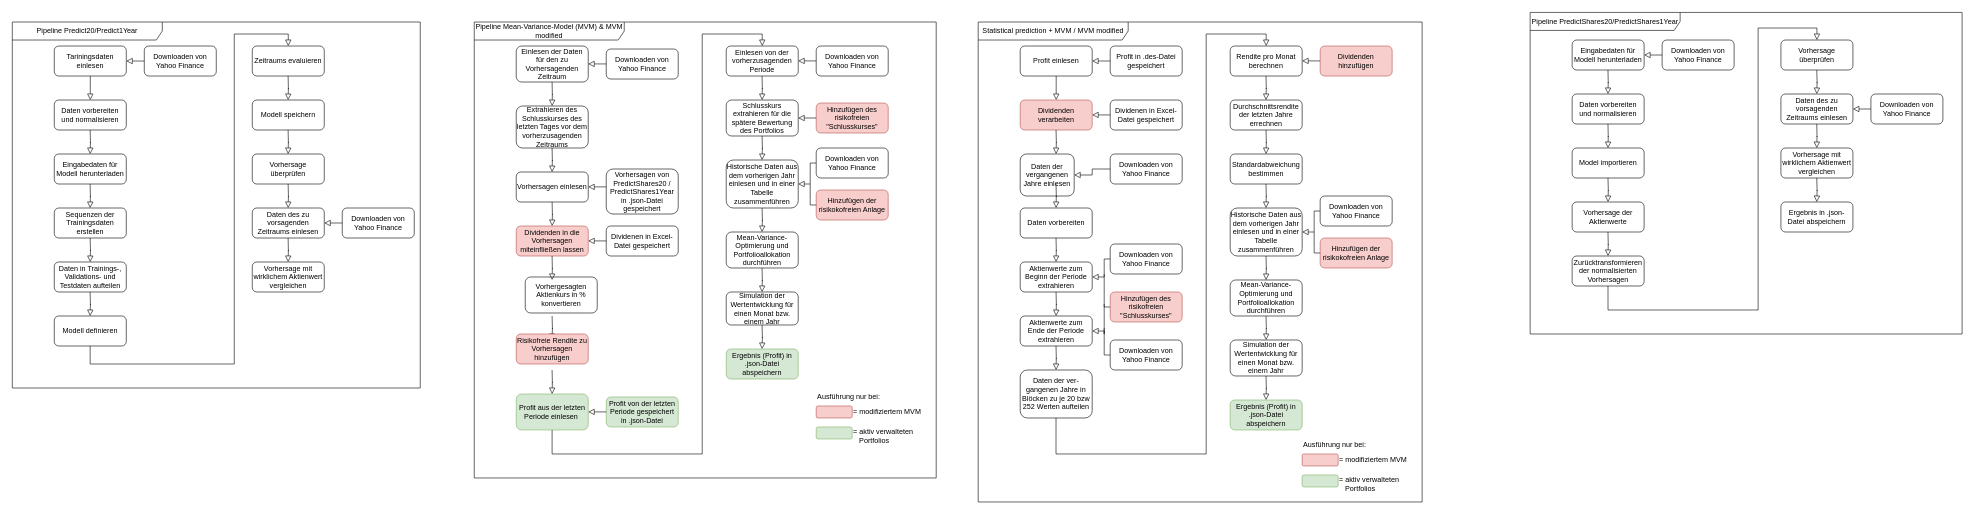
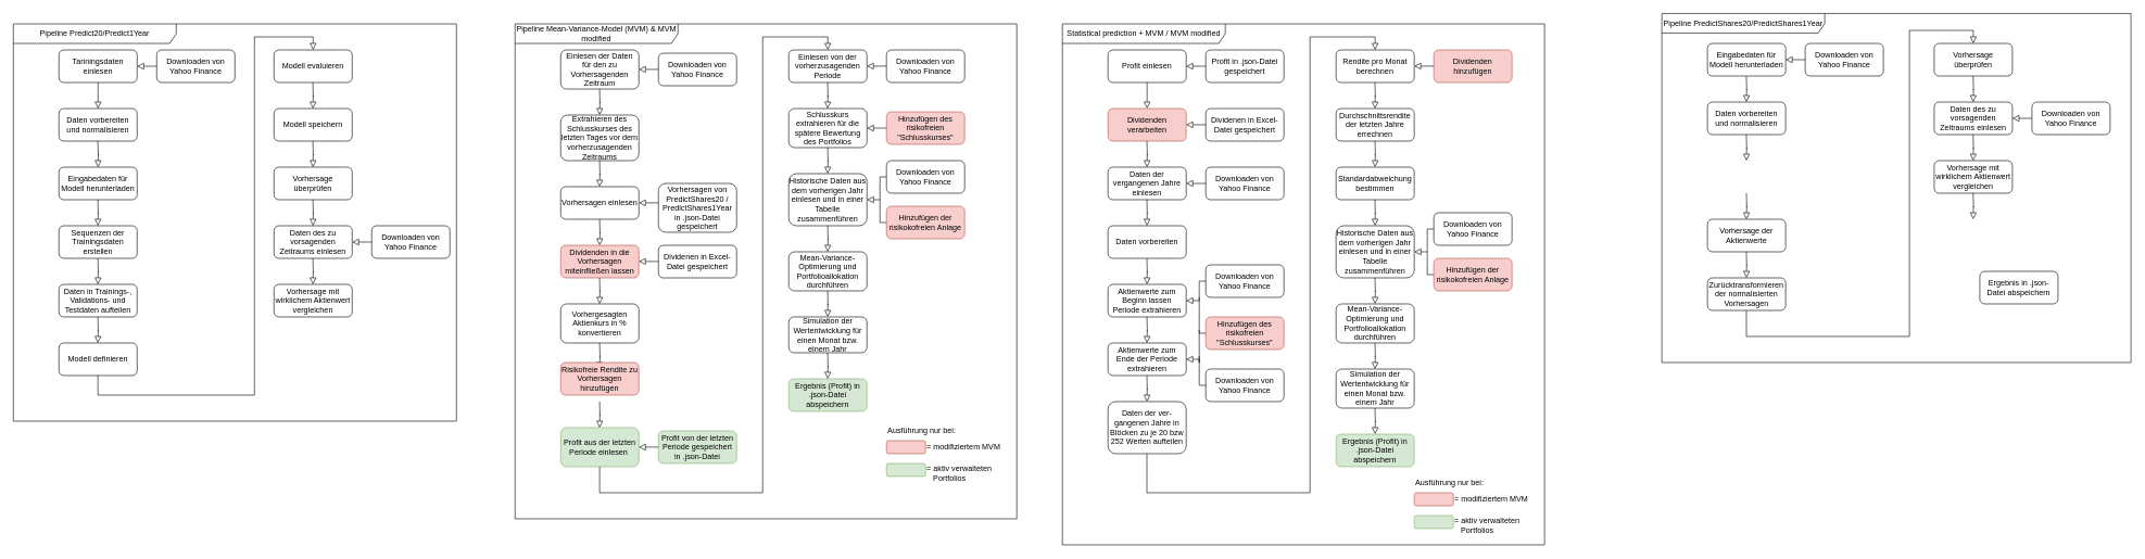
- <mxCell id="15" value="Zeitraums evaluieren" style="rounded=1;whiteSpace=wrap;html=1;fontSize=12;glass=0;strokeWidth=1;shadow=0;" parent="4" vertex="1"><mxGeometry x="400" y="40" width="120" height="50" as="geometry" /></mxCell>
+ <mxCell id="15" value="Modell evaluieren" style="rounded=1;whiteSpace=wrap;html=1;fontSize=12;glass=0;strokeWidth=1;shadow=0;" parent="4" vertex="1"><mxGeometry x="400" y="40" width="120" height="50" as="geometry" /></mxCell>
- <mxCell id="78" value="Profit in .des-Datei gespeichert" style="rounded=1;whiteSpace=wrap;html=1;fontSize=12;glass=0;strokeWidth=1;shadow=0;" parent="77" vertex="1"><mxGeometry x="220" y="40" width="120" height="50" as="geometry" /></mxCell>
+ <mxCell id="78" value="Profit in .json-Datei gespeichert" style="rounded=1;whiteSpace=wrap;html=1;fontSize=12;glass=0;strokeWidth=1;shadow=0;" parent="77" vertex="1"><mxGeometry x="220" y="40" width="120" height="50" as="geometry" /></mxCell>
- <mxCell id="130" value="Model importieren" style="rounded=1;whiteSpace=wrap;html=1;fontSize=12;glass=0;strokeWidth=1;shadow=0;" parent="127" vertex="1"><mxGeometry x="70" y="226" width="120" height="50" as="geometry" /></mxCell>
- <mxCell id="99" value="Daten der vergangenen Jahre einlesen" style="rounded=1;whiteSpace=wrap;html=1;fontSize=12;glass=0;strokeWidth=1;shadow=0;" parent="77" vertex="1"><mxGeometry x="70" y="220" width="90" height="70" as="geometry" /></mxCell>
+ <mxCell id="99" value="Daten der vergangenen Jahre einlesen" style="rounded=1;whiteSpace=wrap;html=1;fontSize=12;glass=0;strokeWidth=1;shadow=0;" parent="77" vertex="1"><mxGeometry x="70" y="220" width="120" height="50" as="geometry" /></mxCell>
- <mxCell id="144" value="Ergebnis in .json-Datei abspeichern" style="rounded=1;whiteSpace=wrap;html=1;fontSize=12;glass=0;strokeWidth=1;shadow=0;" parent="127" vertex="1"><mxGeometry x="418" y="316" width="120" height="50" as="geometry" /></mxCell>
+ <mxCell id="144" value="Ergebnis in .json-Datei abspeichern" style="rounded=1;whiteSpace=wrap;html=1;fontSize=12;glass=0;strokeWidth=1;shadow=0;" parent="127" vertex="1"><mxGeometry x="488" y="396" width="120" height="50" as="geometry" /></mxCell>
- <mxCell id="87" value="Aktienwerte zum Beginn der Periode extrahieren" style="rounded=1;whiteSpace=wrap;html=1;fontSize=12;glass=0;strokeWidth=1;shadow=0;" parent="77" vertex="1"><mxGeometry x="70" y="400" width="120" height="50" as="geometry" /></mxCell>
+ <mxCell id="87" value="Aktienwerte zum Beginn lassen Periode extrahieren" style="rounded=1;whiteSpace=wrap;html=1;fontSize=12;glass=0;strokeWidth=1;shadow=0;" parent="77" vertex="1"><mxGeometry x="70" y="400" width="120" height="50" as="geometry" /></mxCell>
- <mxCell id="32" value="Vorhergesagten Aktienkurs in % konvertieren" style="rounded=1;whiteSpace=wrap;html=1;fontSize=12;glass=0;strokeWidth=1;shadow=0;" parent="28" vertex="1"><mxGeometry x="85" y="425" width="120" height="60" as="geometry" /></mxCell>
+ <mxCell id="32" value="Vorhergesagten Aktienkurs in % konvertieren" style="rounded=1;whiteSpace=wrap;html=1;fontSize=12;glass=0;strokeWidth=1;shadow=0;" parent="28" vertex="1"><mxGeometry x="70" y="430" width="120" height="60" as="geometry" /></mxCell>
